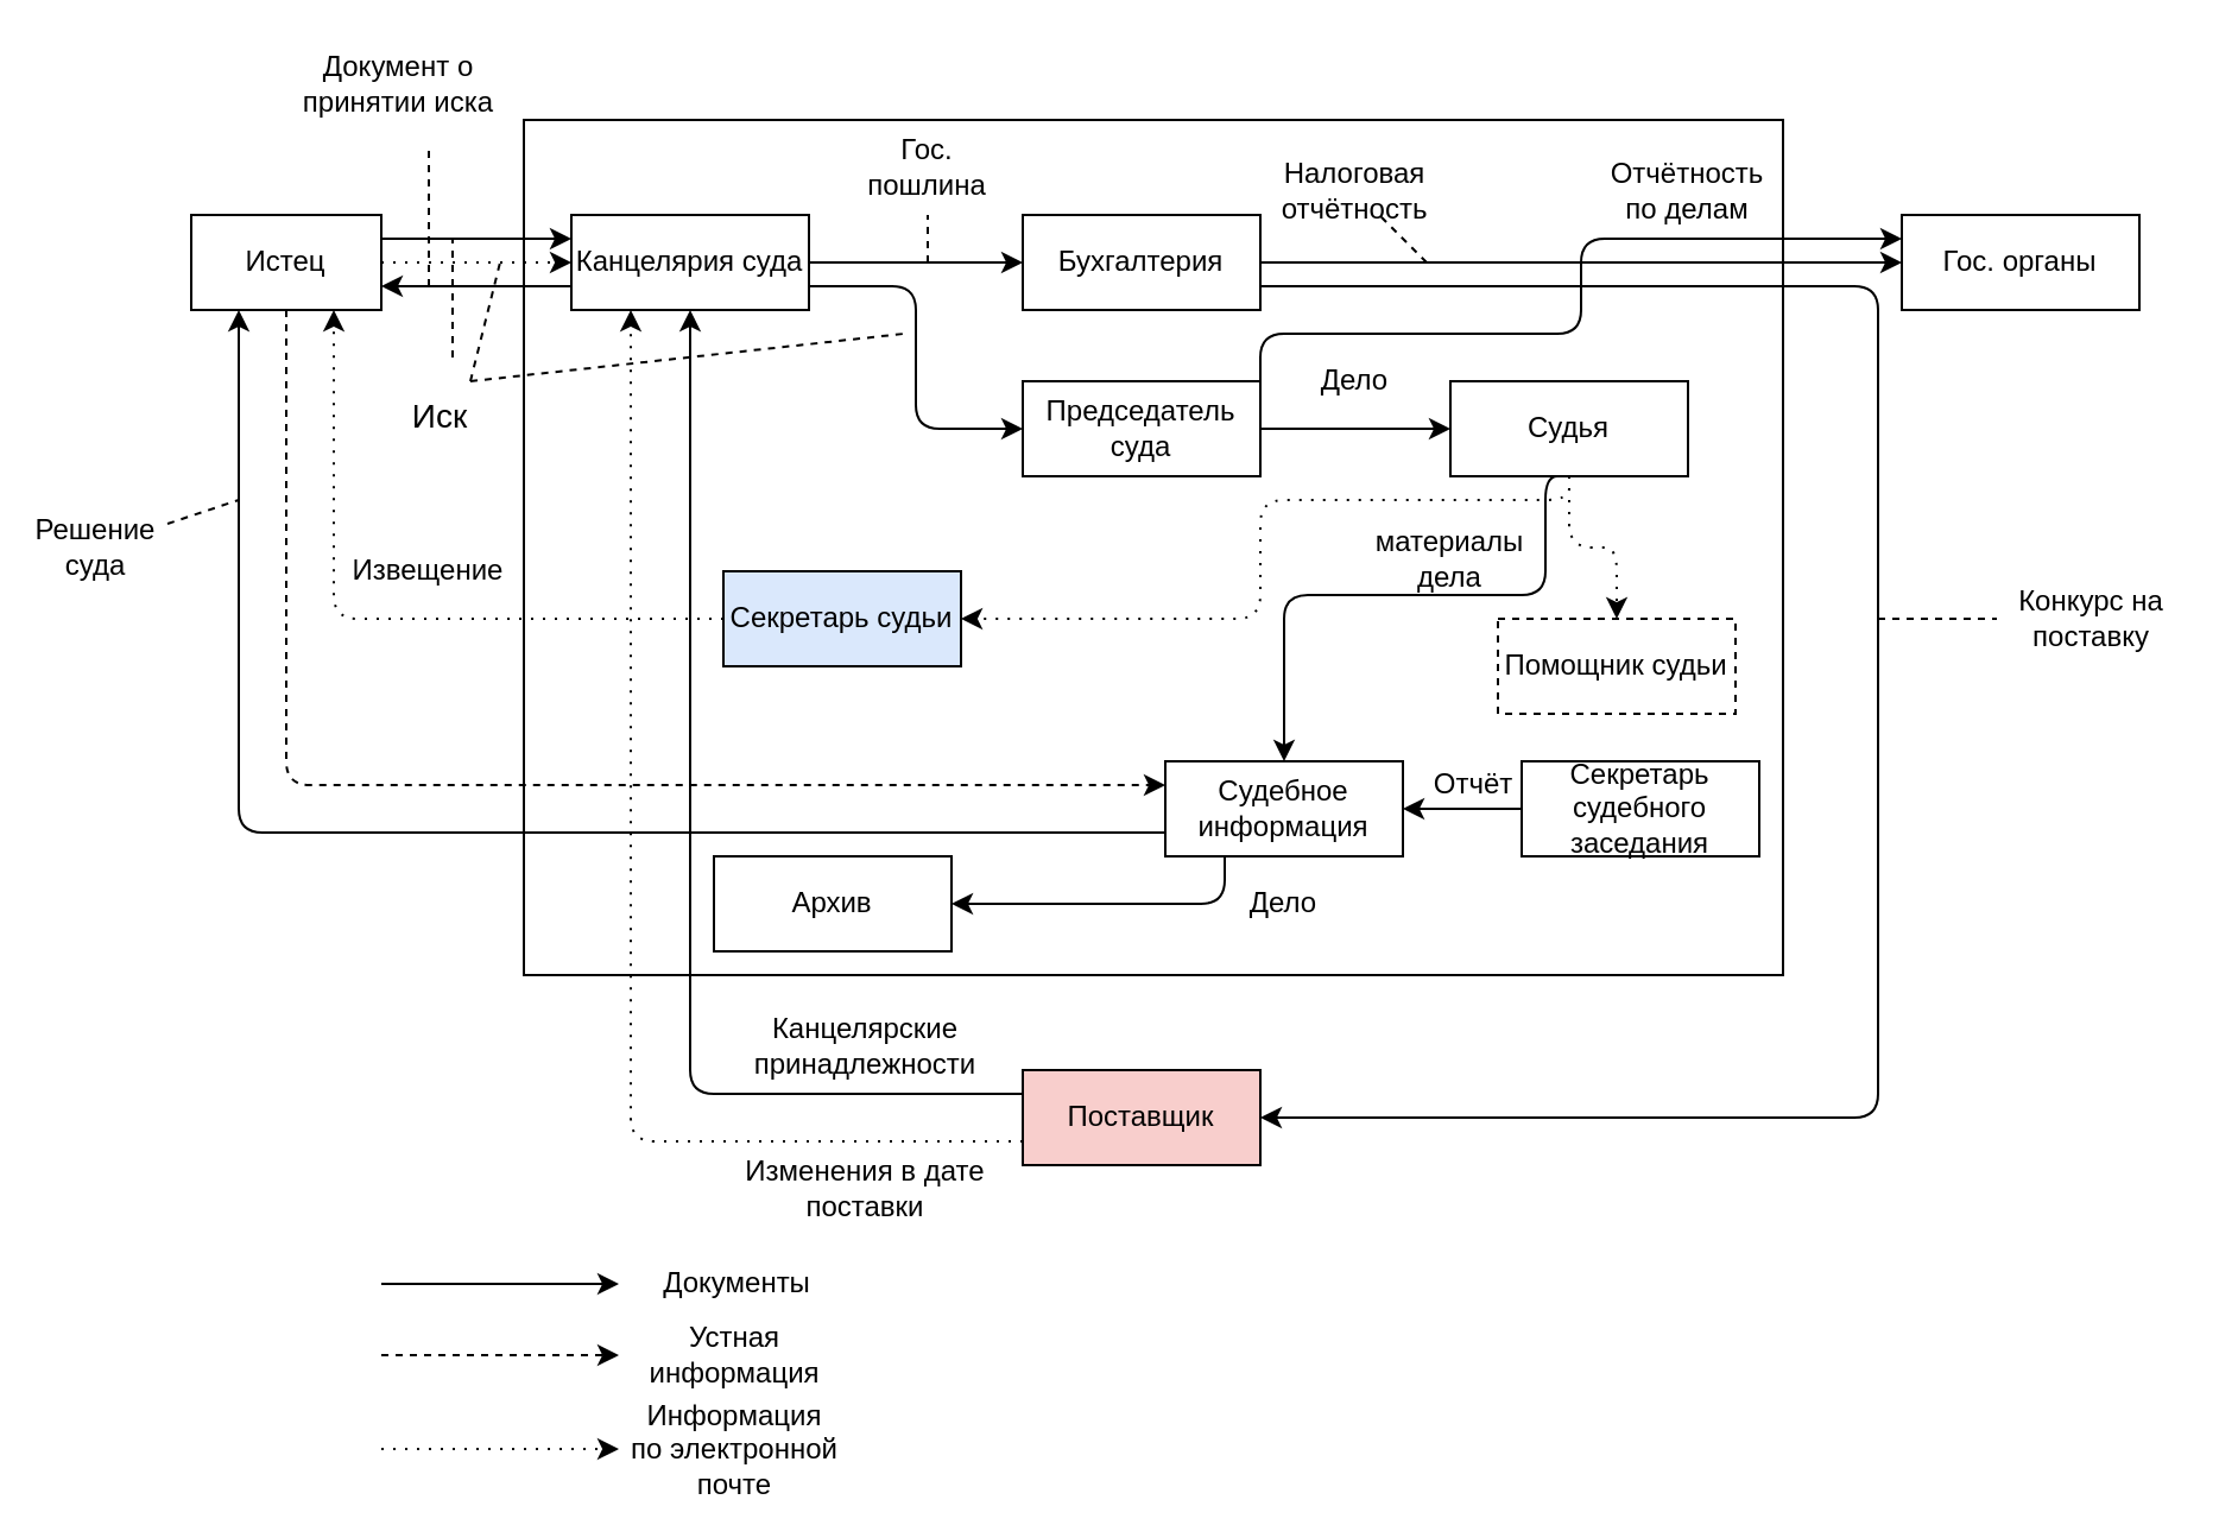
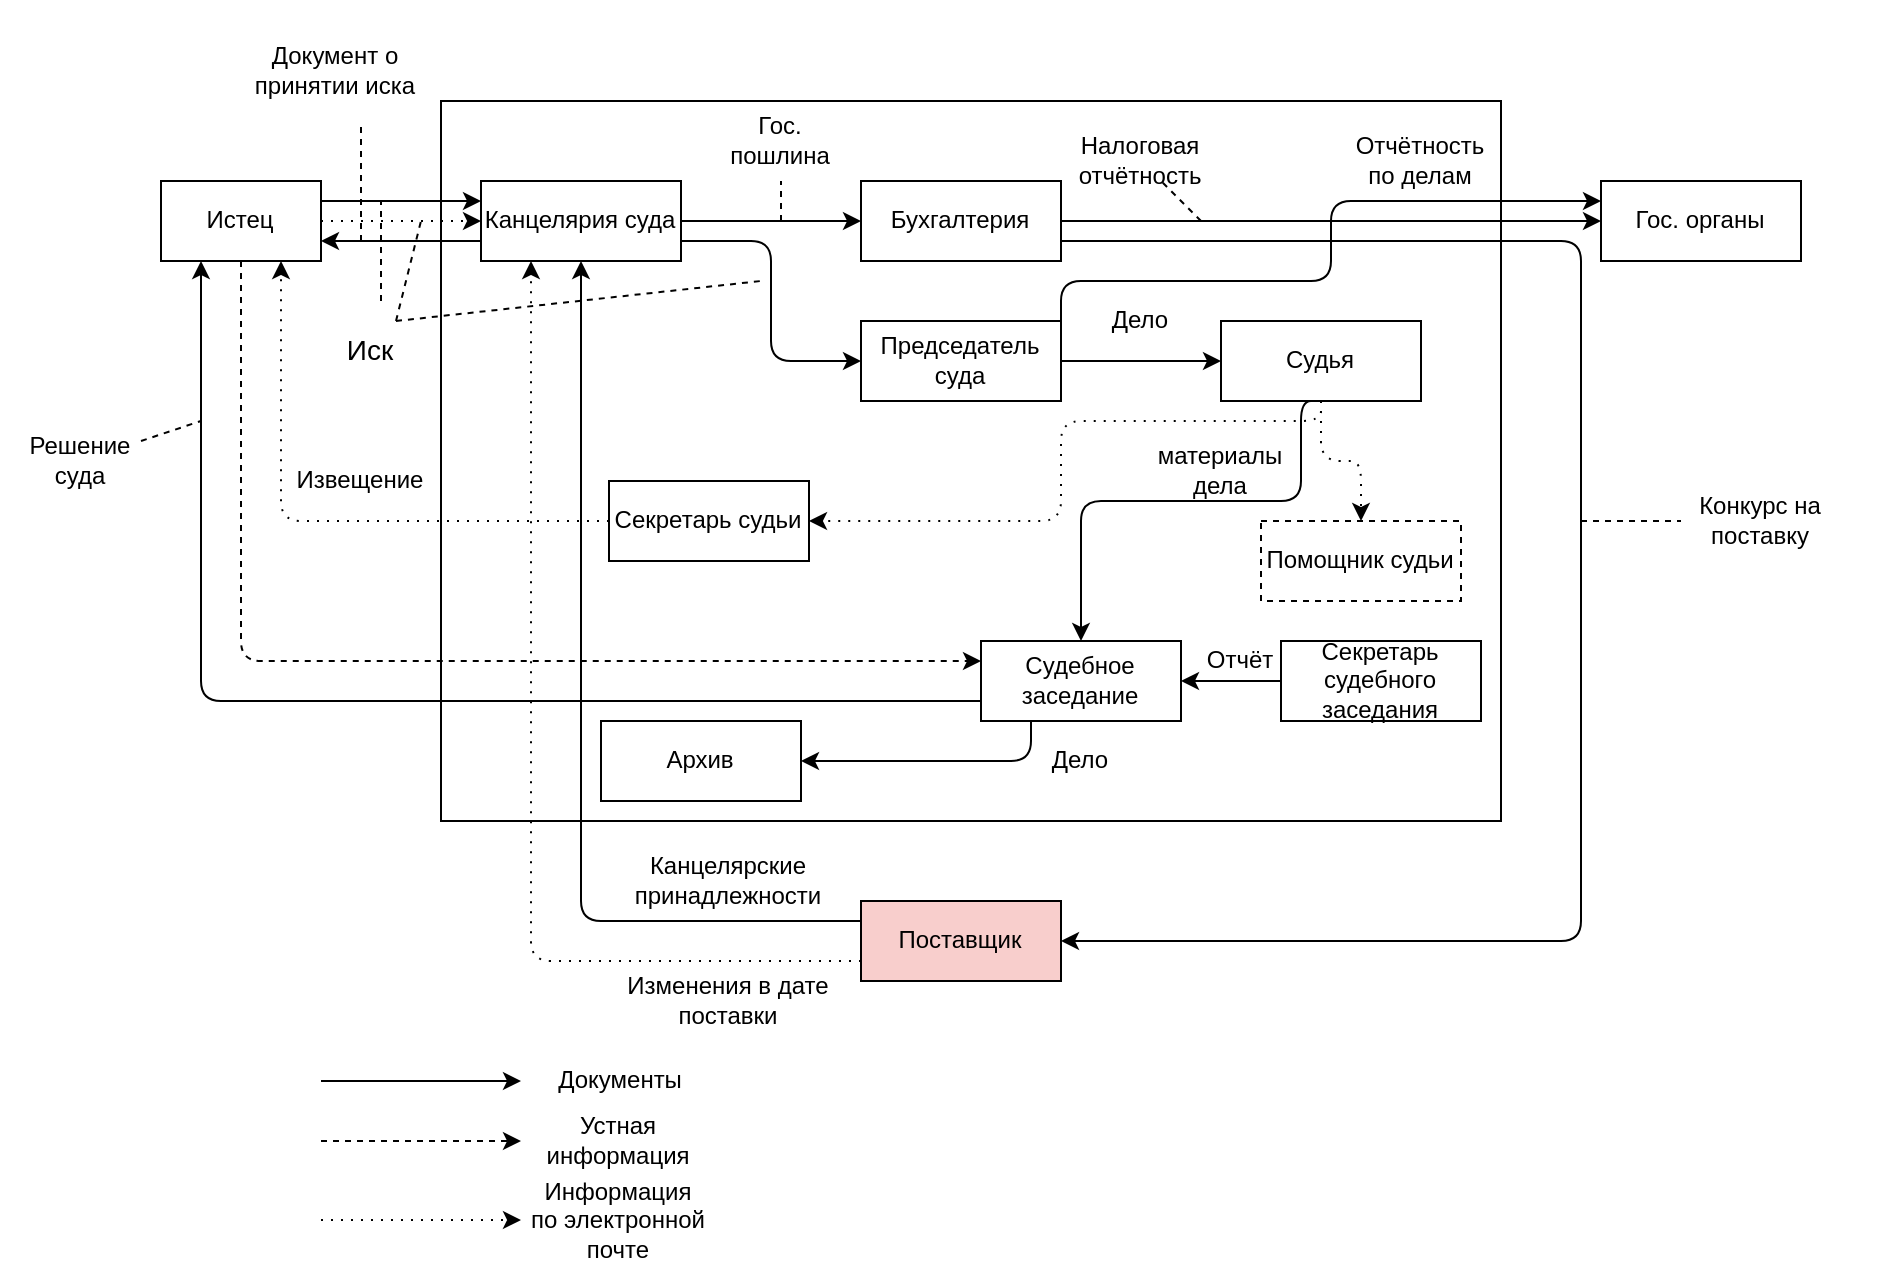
- <mxCell id="13" value="Секретарь судьи" style="rounded=0;whiteSpace=wrap;html=1;fillColor=#dae8fc;" parent="1" vertex="1"><mxGeometry x="304" y="240" width="100" height="40" as="geometry" /></mxCell>
+ <mxCell id="13" value="Секретарь судьи" style="rounded=0;whiteSpace=wrap;html=1;" parent="1" vertex="1"><mxGeometry x="304" y="240" width="100" height="40" as="geometry" /></mxCell>
- <mxCell id="15" value="Судебное информация" style="rounded=0;whiteSpace=wrap;html=1;" parent="1" vertex="1"><mxGeometry x="490" y="320" width="100" height="40" as="geometry" /></mxCell>
+ <mxCell id="15" value="Судебное заседание" style="rounded=0;whiteSpace=wrap;html=1;" parent="1" vertex="1"><mxGeometry x="490" y="320" width="100" height="40" as="geometry" /></mxCell>
